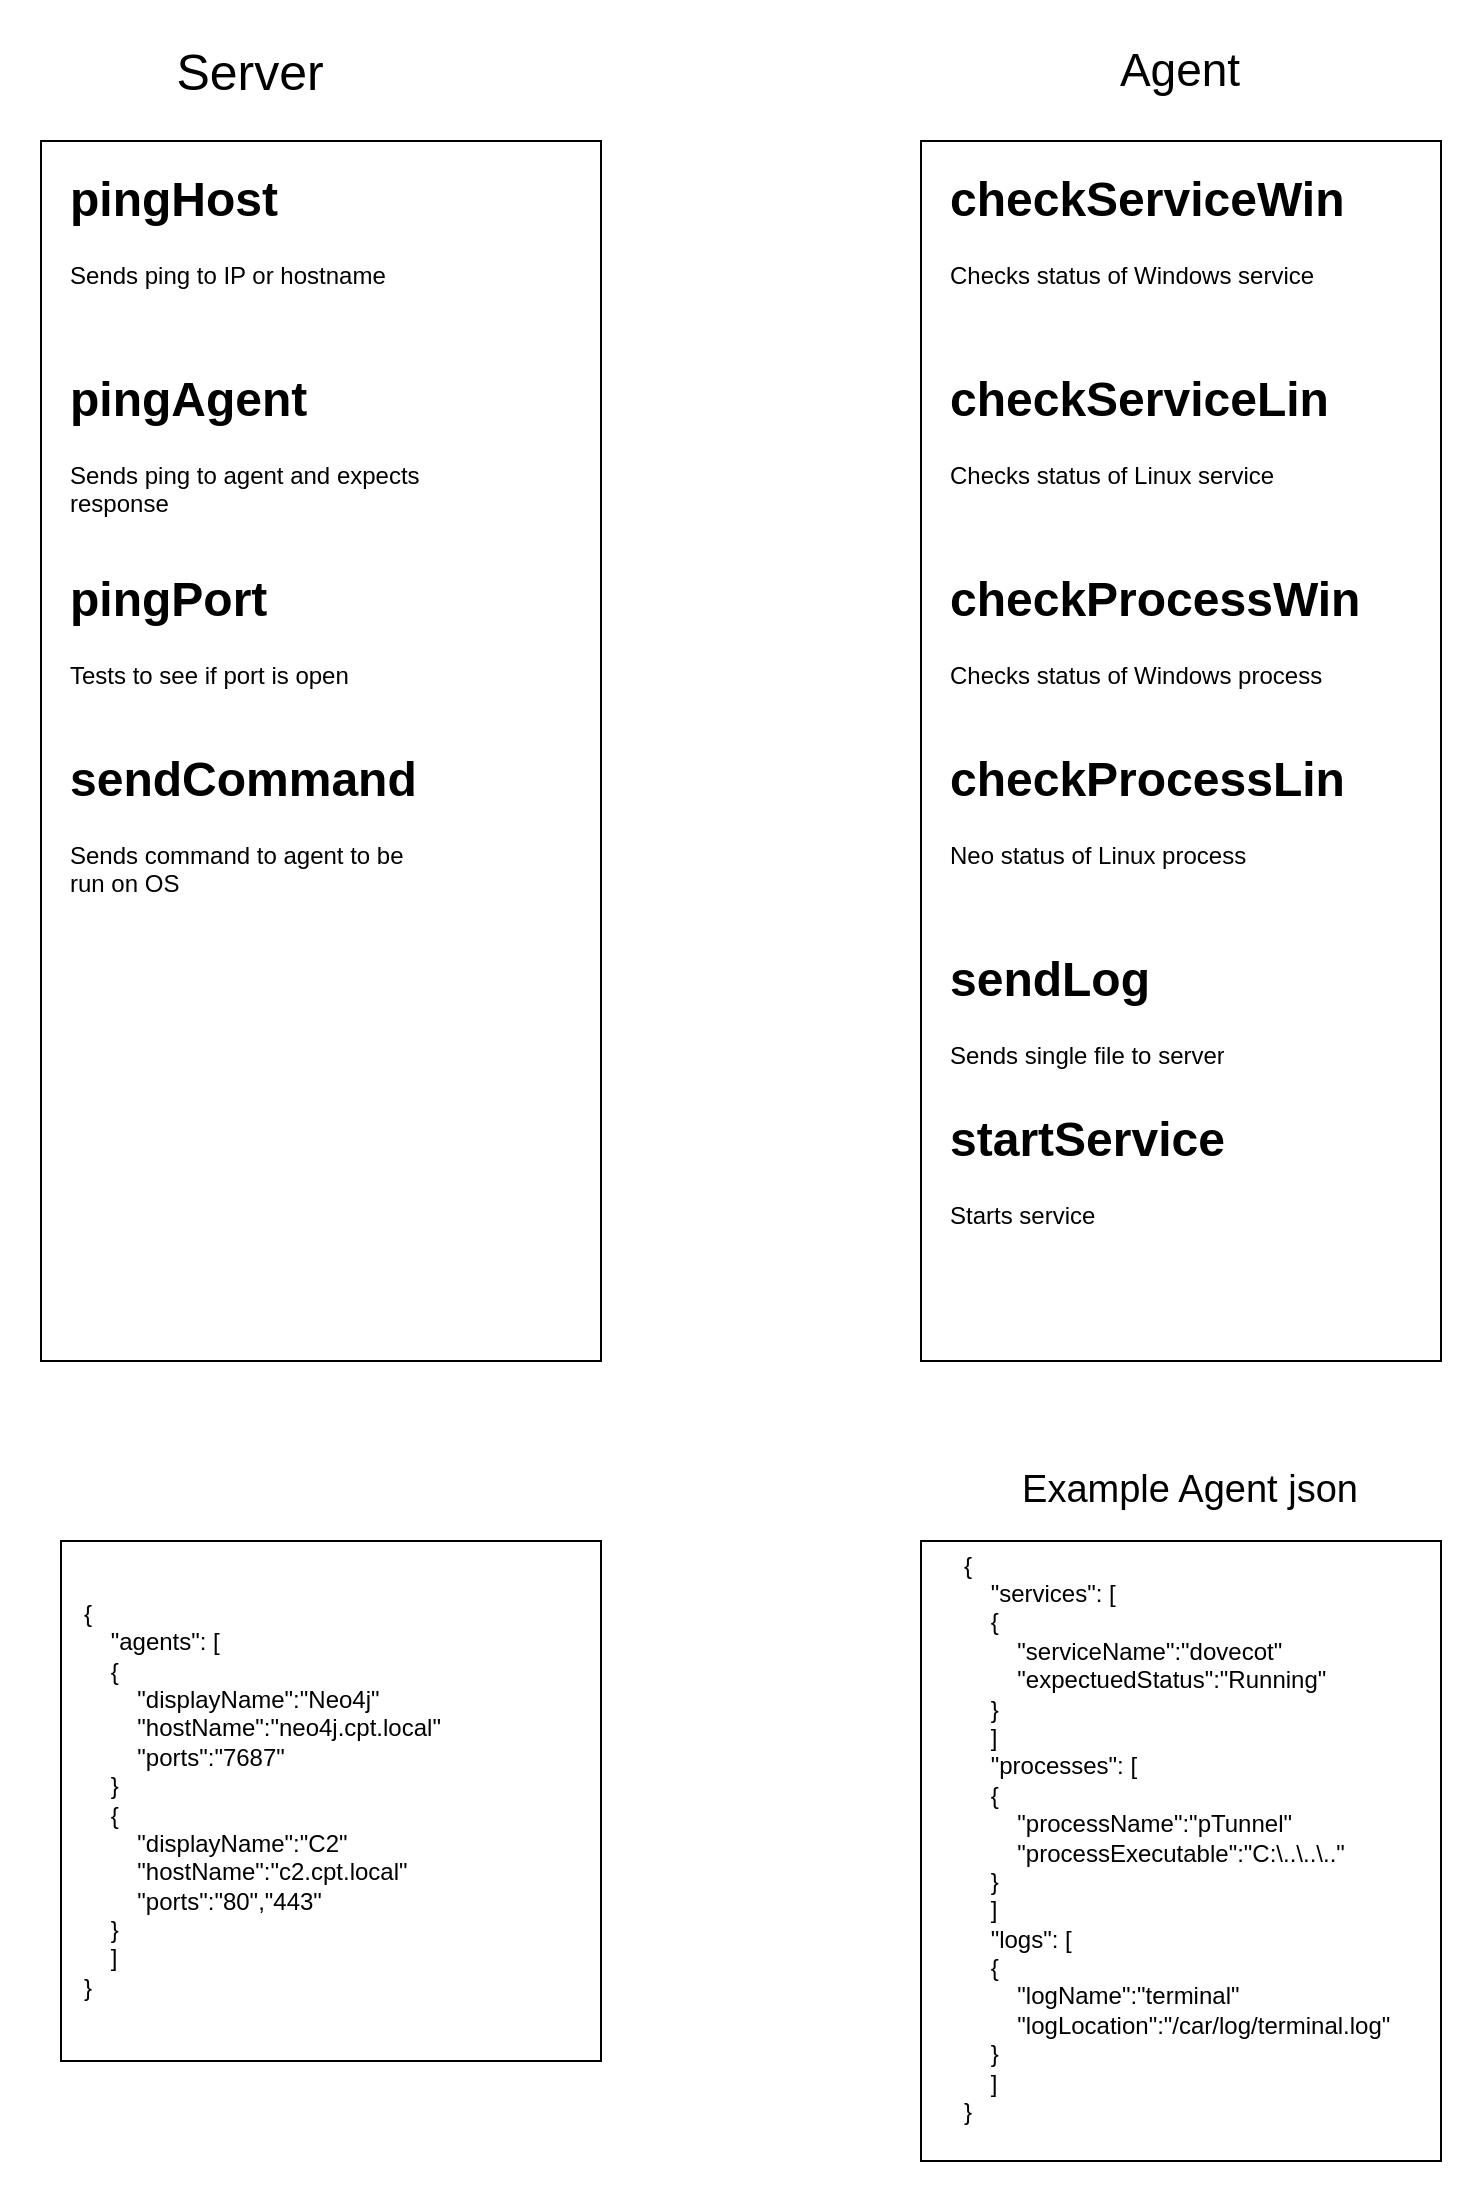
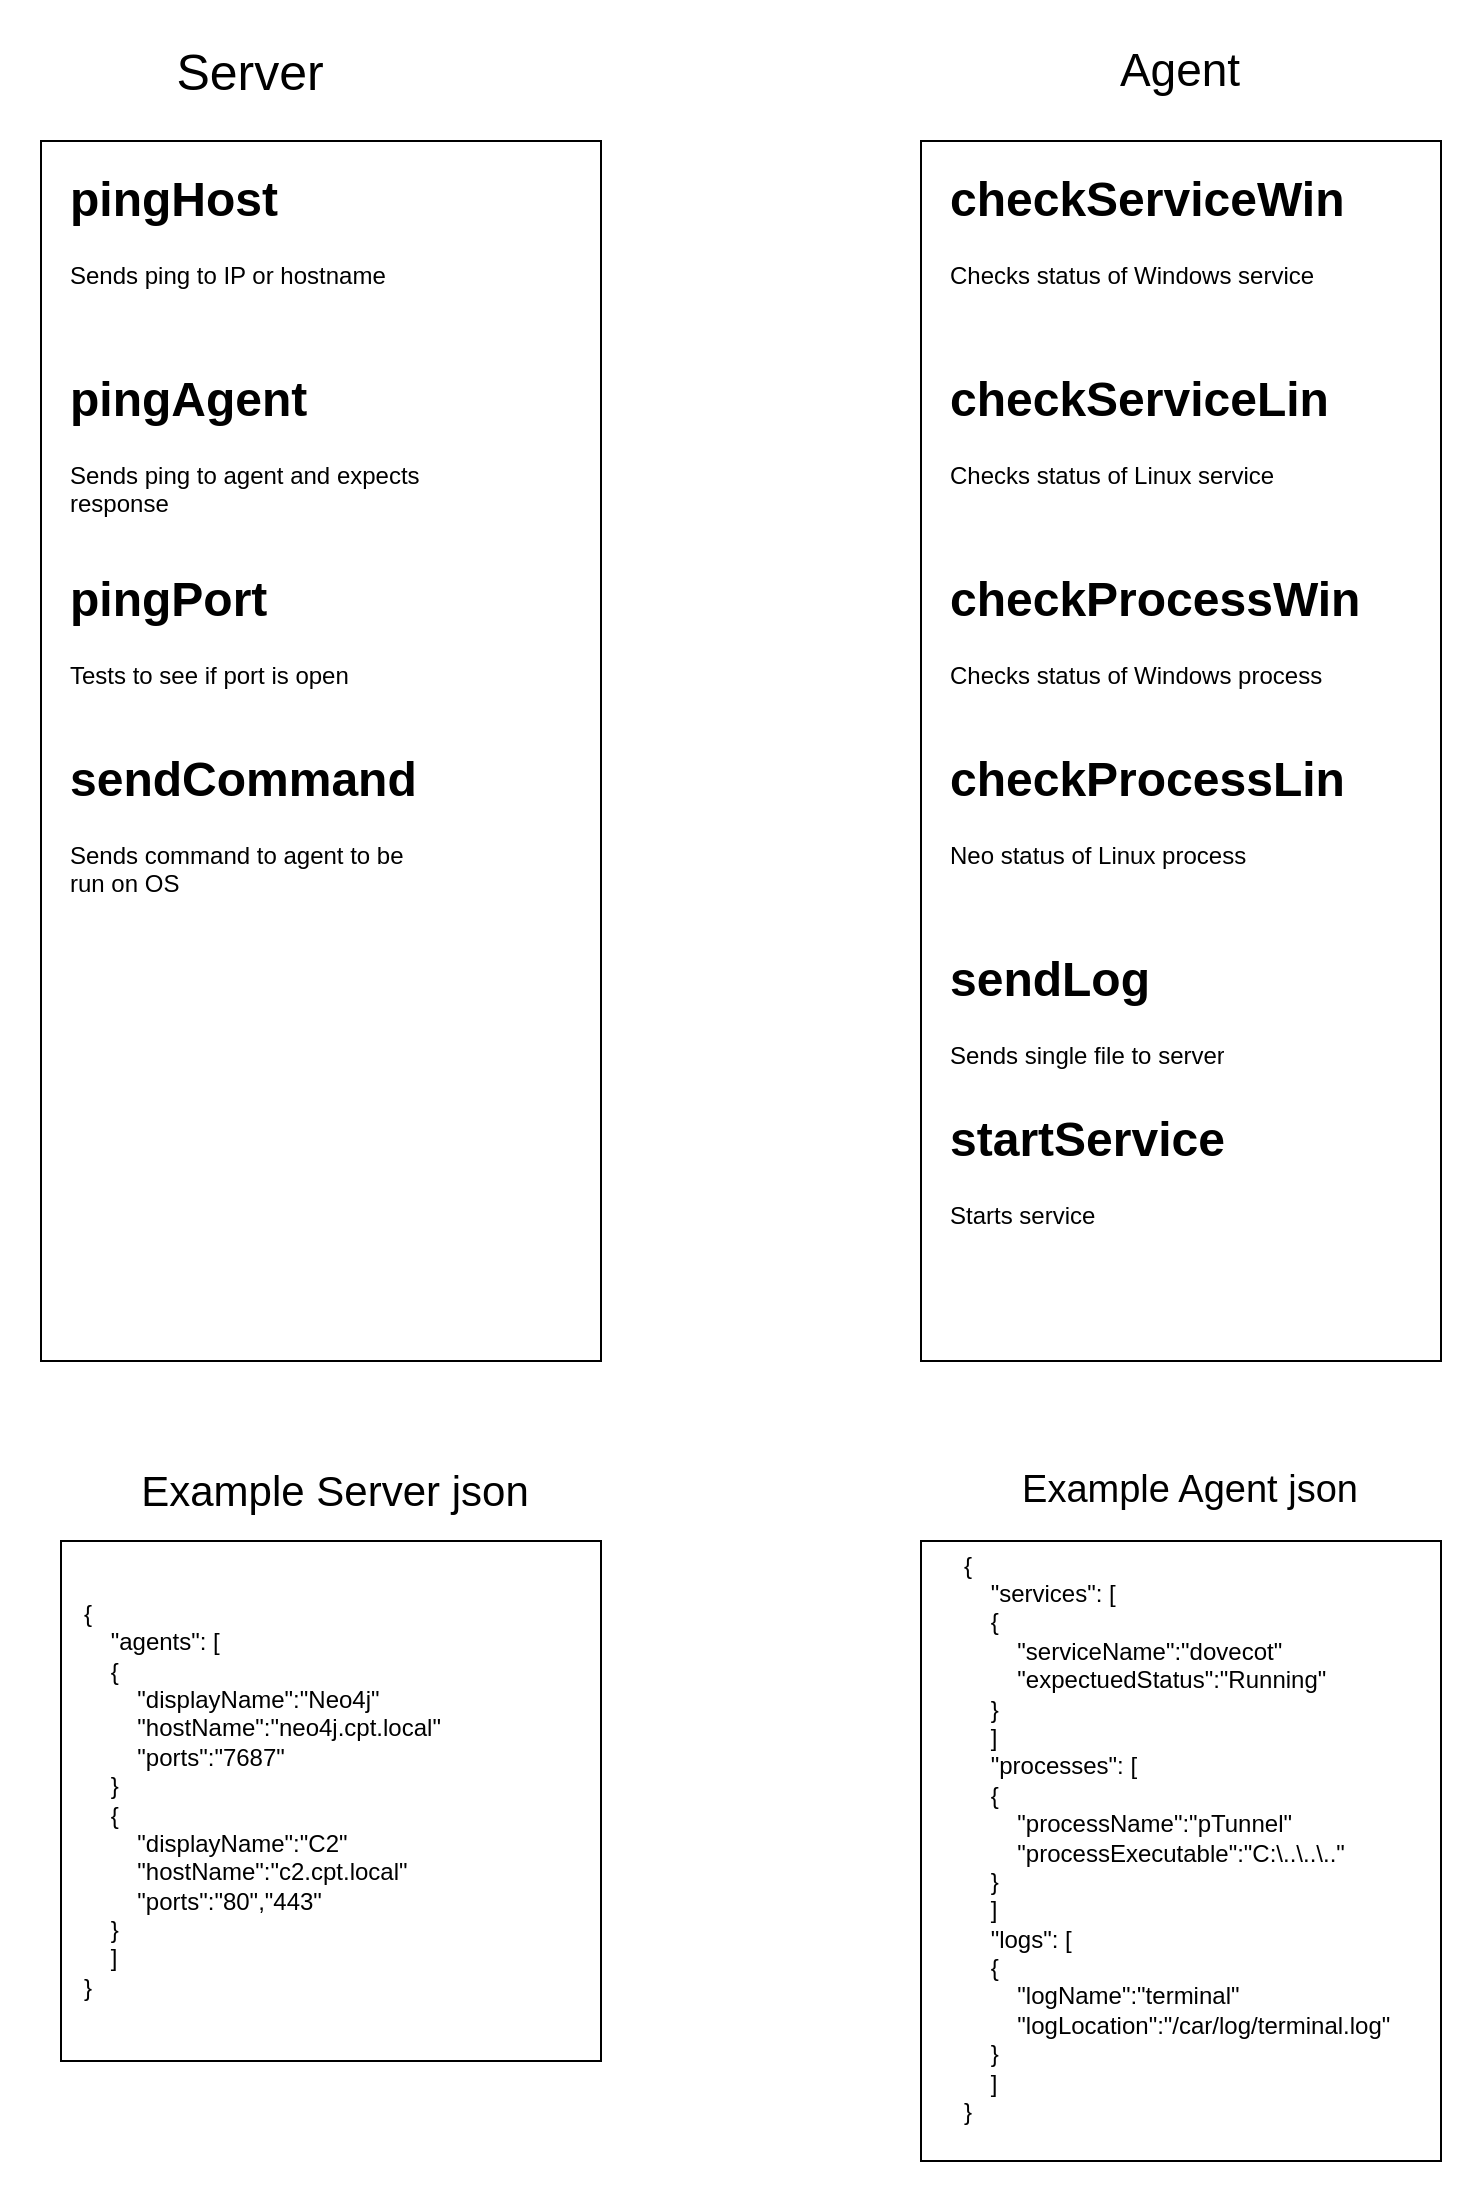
+ <mxCell id="8" value="&lt;font style=&quot;font-size: 21px&quot;&gt;Example Server json&lt;/font&gt;" style="text;html=1;strokeColor=none;fillColor=none;align=center;verticalAlign=middle;whiteSpace=wrap;rounded=0;" vertex="1" parent="1"><mxGeometry x="55" y="730" width="225" height="30" as="geometry" /></mxCell>
